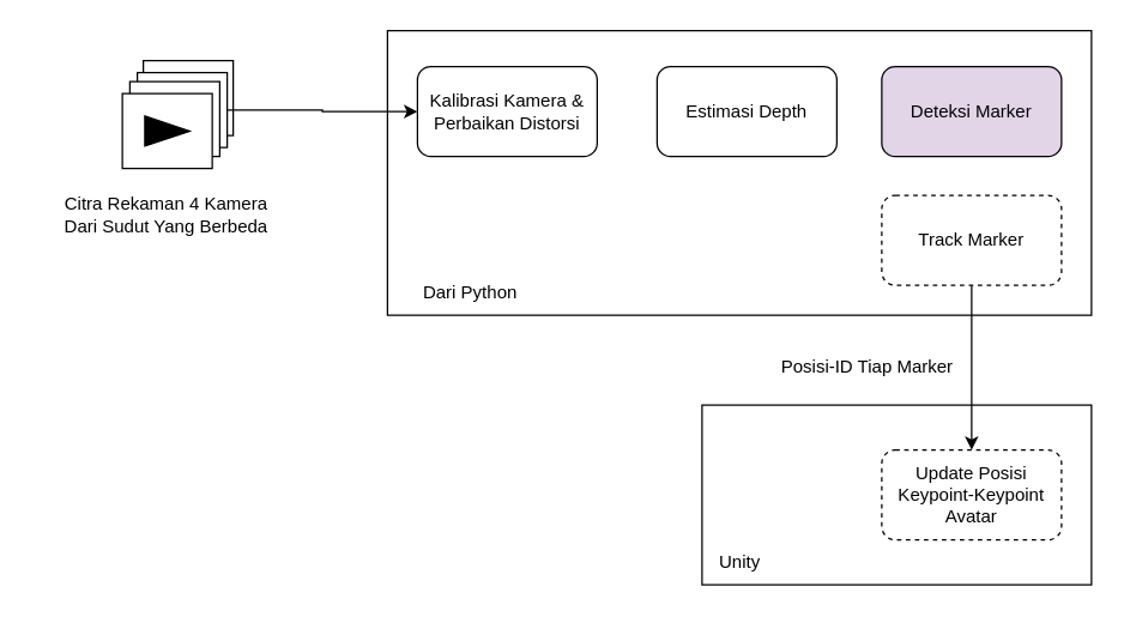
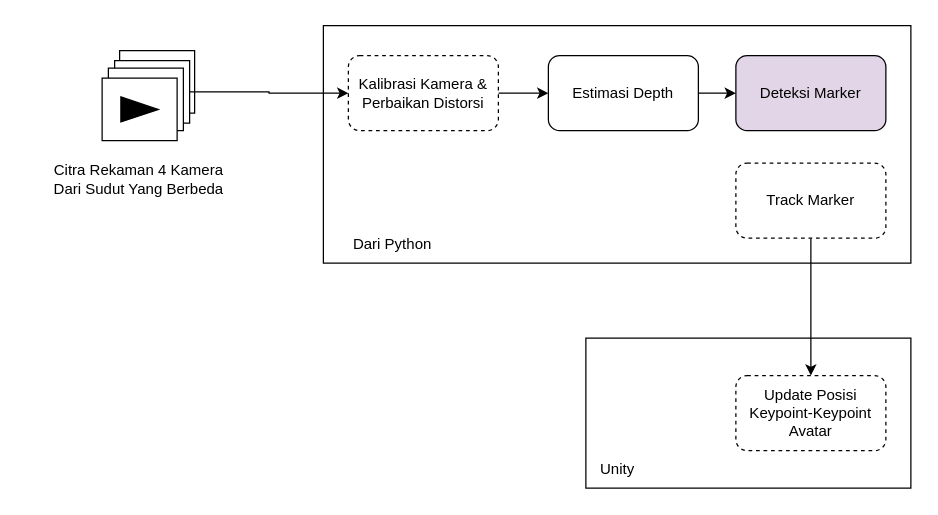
- <mxCell id="5" value="Kalibrasi Kamera &amp;amp; Perbaikan Distorsi" style="rounded=1;whiteSpace=wrap;html=1;" parent="1" vertex="1"><mxGeometry x="278" y="44" width="120" height="60" as="geometry" /></mxCell>
+ <mxCell id="5" value="Kalibrasi Kamera &amp;amp; Perbaikan Distorsi" style="rounded=1;whiteSpace=wrap;html=1;dashed=1;" parent="1" vertex="1"><mxGeometry x="278" y="44" width="120" height="60" as="geometry" /></mxCell>
+ <mxCell id="4" style="edgeStyle=orthogonalEdgeStyle;rounded=0;orthogonalLoop=1;jettySize=auto;html=1;" parent="1" source="5" target="7" edge="1"><mxGeometry relative="1" as="geometry" /></mxCell>
+ <mxCell id="6" style="edgeStyle=orthogonalEdgeStyle;rounded=0;orthogonalLoop=1;jettySize=auto;html=1;" parent="1" source="7" target="8" edge="1"><mxGeometry relative="1" as="geometry" /></mxCell>
- <mxCell id="25" value="Posisi-ID Tiap Marker" style="text;html=1;align=center;verticalAlign=middle;resizable=0;points=[];autosize=1;strokeColor=none;fillColor=none;" parent="1" vertex="1"><mxGeometry x="508" y="230" width="140" height="30" as="geometry" /></mxCell>
